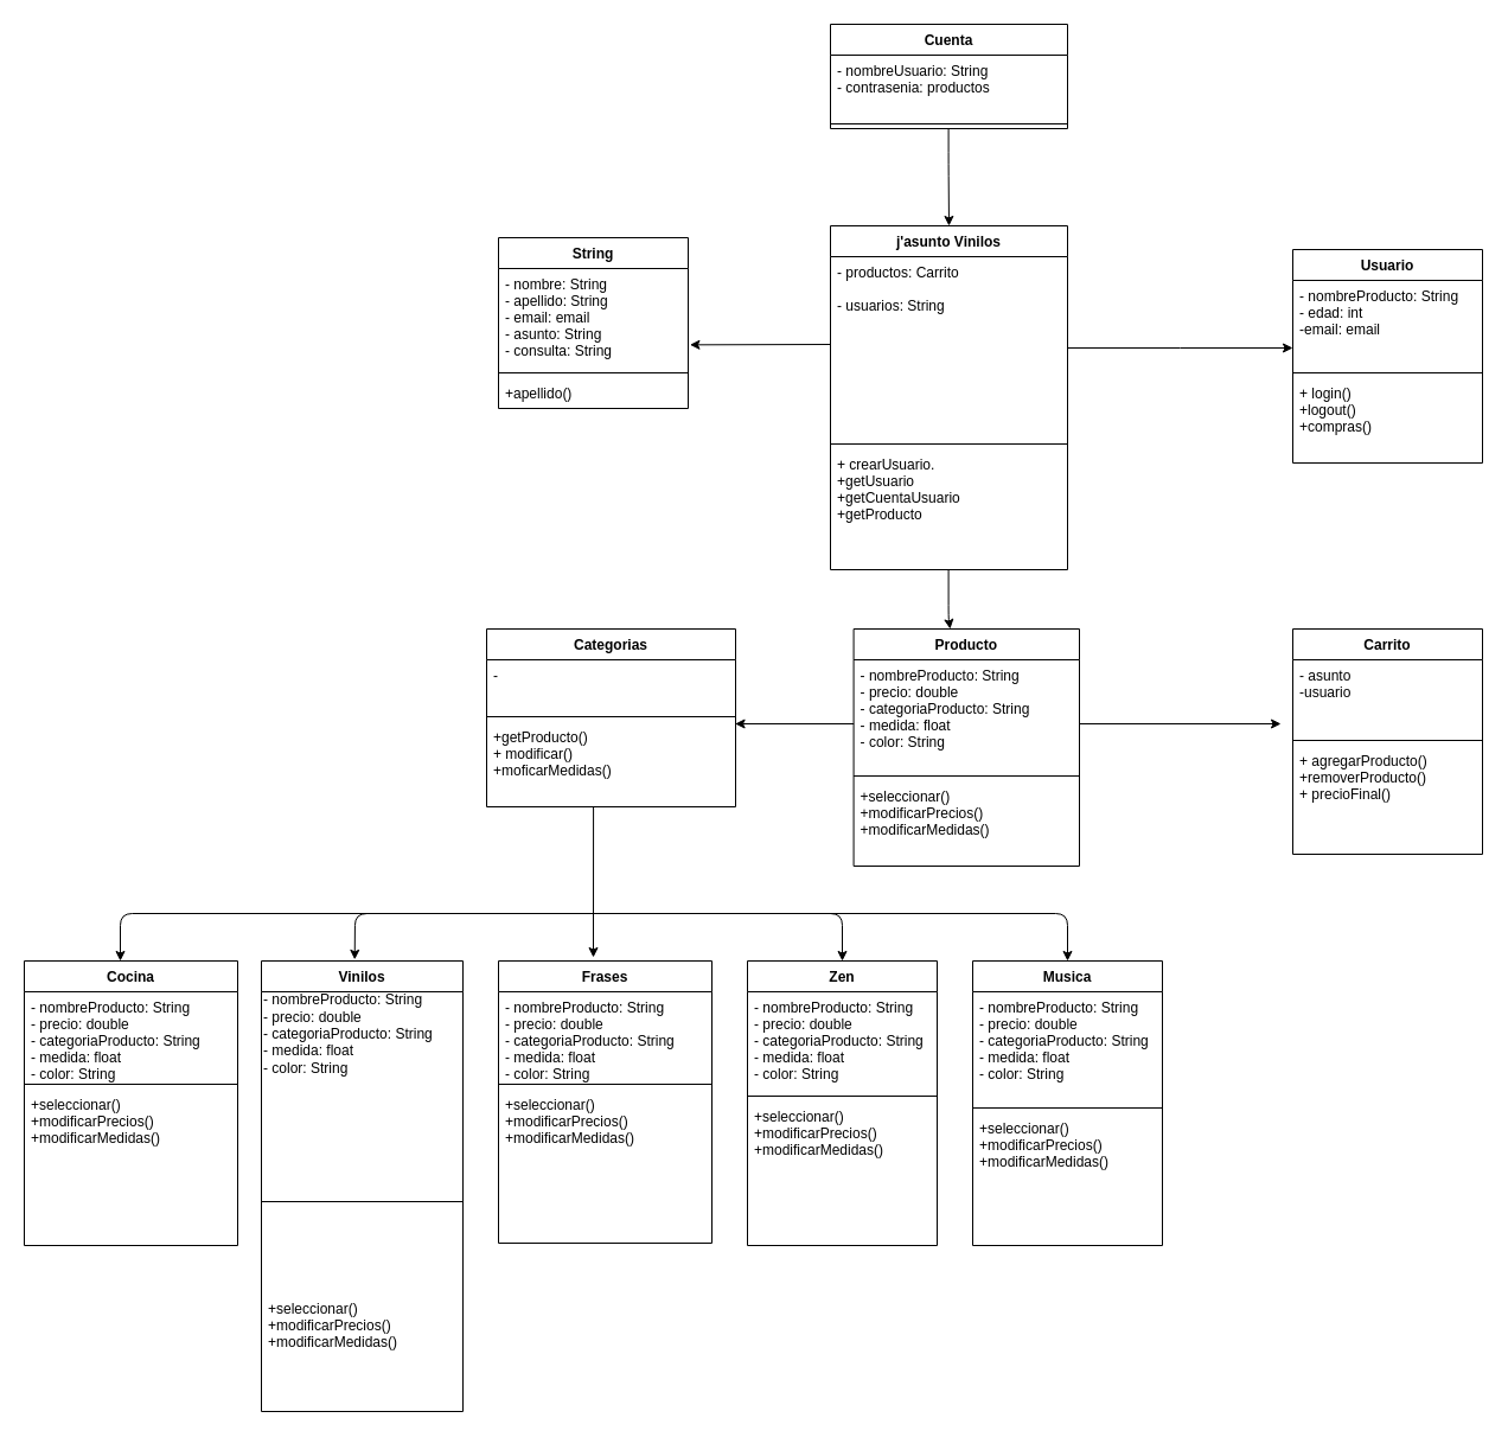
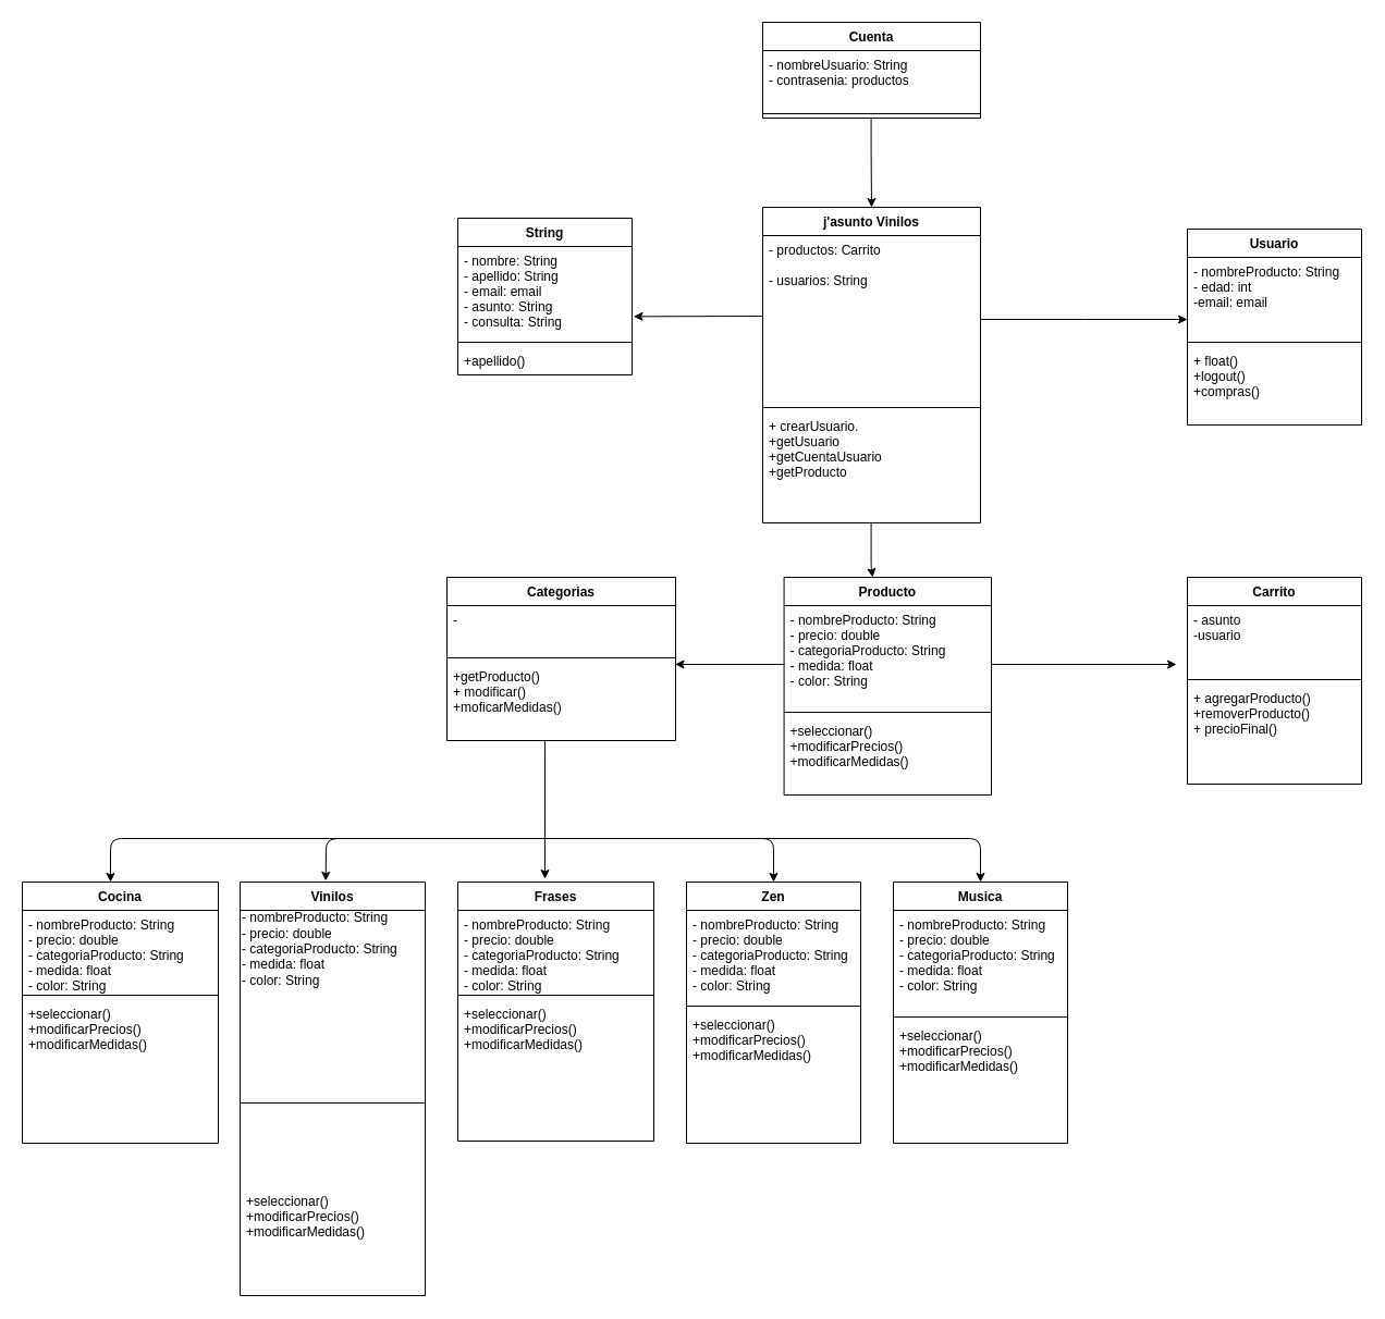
- <mxCell id="9" value="+ login()&#10;+logout()&#10;+compras()" style="text;strokeColor=none;fillColor=none;align=left;verticalAlign=top;spacingLeft=4;spacingRight=4;overflow=hidden;rotatable=0;points=[[0,0.5],[1,0.5]];portConstraint=eastwest;" vertex="1" parent="6"><mxGeometry y="108" width="160" height="72" as="geometry" /></mxCell>
+ <mxCell id="9" value="+ float()&#10;+logout()&#10;+compras()" style="text;strokeColor=none;fillColor=none;align=left;verticalAlign=top;spacingLeft=4;spacingRight=4;overflow=hidden;rotatable=0;points=[[0,0.5],[1,0.5]];portConstraint=eastwest;" vertex="1" parent="6"><mxGeometry y="108" width="160" height="72" as="geometry" /></mxCell>
